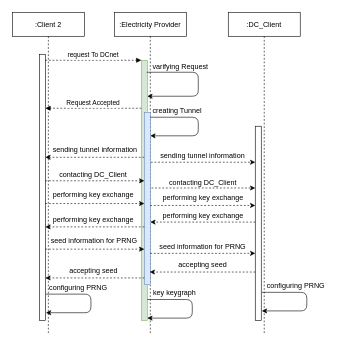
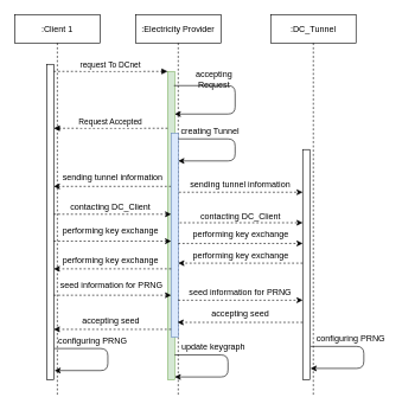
- <mxCell id="2" value=":Client 2" style="shape=umlLifeline;perimeter=lifelinePerimeter;container=1;collapsible=0;recursiveResize=0;rounded=0;shadow=0;strokeWidth=1;" parent="1" vertex="1"><mxGeometry x="20" y="20" width="120" height="535" as="geometry" /></mxCell>
+ <mxCell id="2" value=":Client 1" style="shape=umlLifeline;perimeter=lifelinePerimeter;container=1;collapsible=0;recursiveResize=0;rounded=0;shadow=0;strokeWidth=1;" parent="1" vertex="1"><mxGeometry x="20" y="20" width="120" height="535" as="geometry" /></mxCell>
- <mxCell id="9" value=":DC_Client " style="shape=umlLifeline;perimeter=lifelinePerimeter;container=1;collapsible=0;recursiveResize=0;rounded=0;shadow=0;strokeWidth=1;" parent="1" vertex="1"><mxGeometry x="380" y="20" width="120" height="535" as="geometry" /></mxCell>
+ <mxCell id="9" value=":DC_Tunnel " style="shape=umlLifeline;perimeter=lifelinePerimeter;container=1;collapsible=0;recursiveResize=0;rounded=0;shadow=0;strokeWidth=1;" parent="1" vertex="1"><mxGeometry x="380" y="20" width="120" height="535" as="geometry" /></mxCell>
- <mxCell id="11" value="varifying Request" style="text;html=1;strokeColor=none;fillColor=none;align=center;verticalAlign=middle;whiteSpace=wrap;rounded=0;" parent="1" vertex="1"><mxGeometry x="252.5" y="101" width="95" height="20" as="geometry" /></mxCell>
+ <mxCell id="11" value="accepting Request" style="text;html=1;strokeColor=none;fillColor=none;align=center;verticalAlign=middle;whiteSpace=wrap;rounded=0;" parent="1" vertex="1"><mxGeometry x="252.5" y="101" width="95" height="20" as="geometry" /></mxCell>
- <mxCell id="44" value="key keygraph" style="text;whiteSpace=wrap;html=1;" vertex="1" parent="1"><mxGeometry x="252.5" y="474" width="117" height="28" as="geometry" /></mxCell>
+ <mxCell id="44" value="update keygraph" style="text;whiteSpace=wrap;html=1;" vertex="1" parent="1"><mxGeometry x="252.5" y="474" width="117" height="28" as="geometry" /></mxCell>
